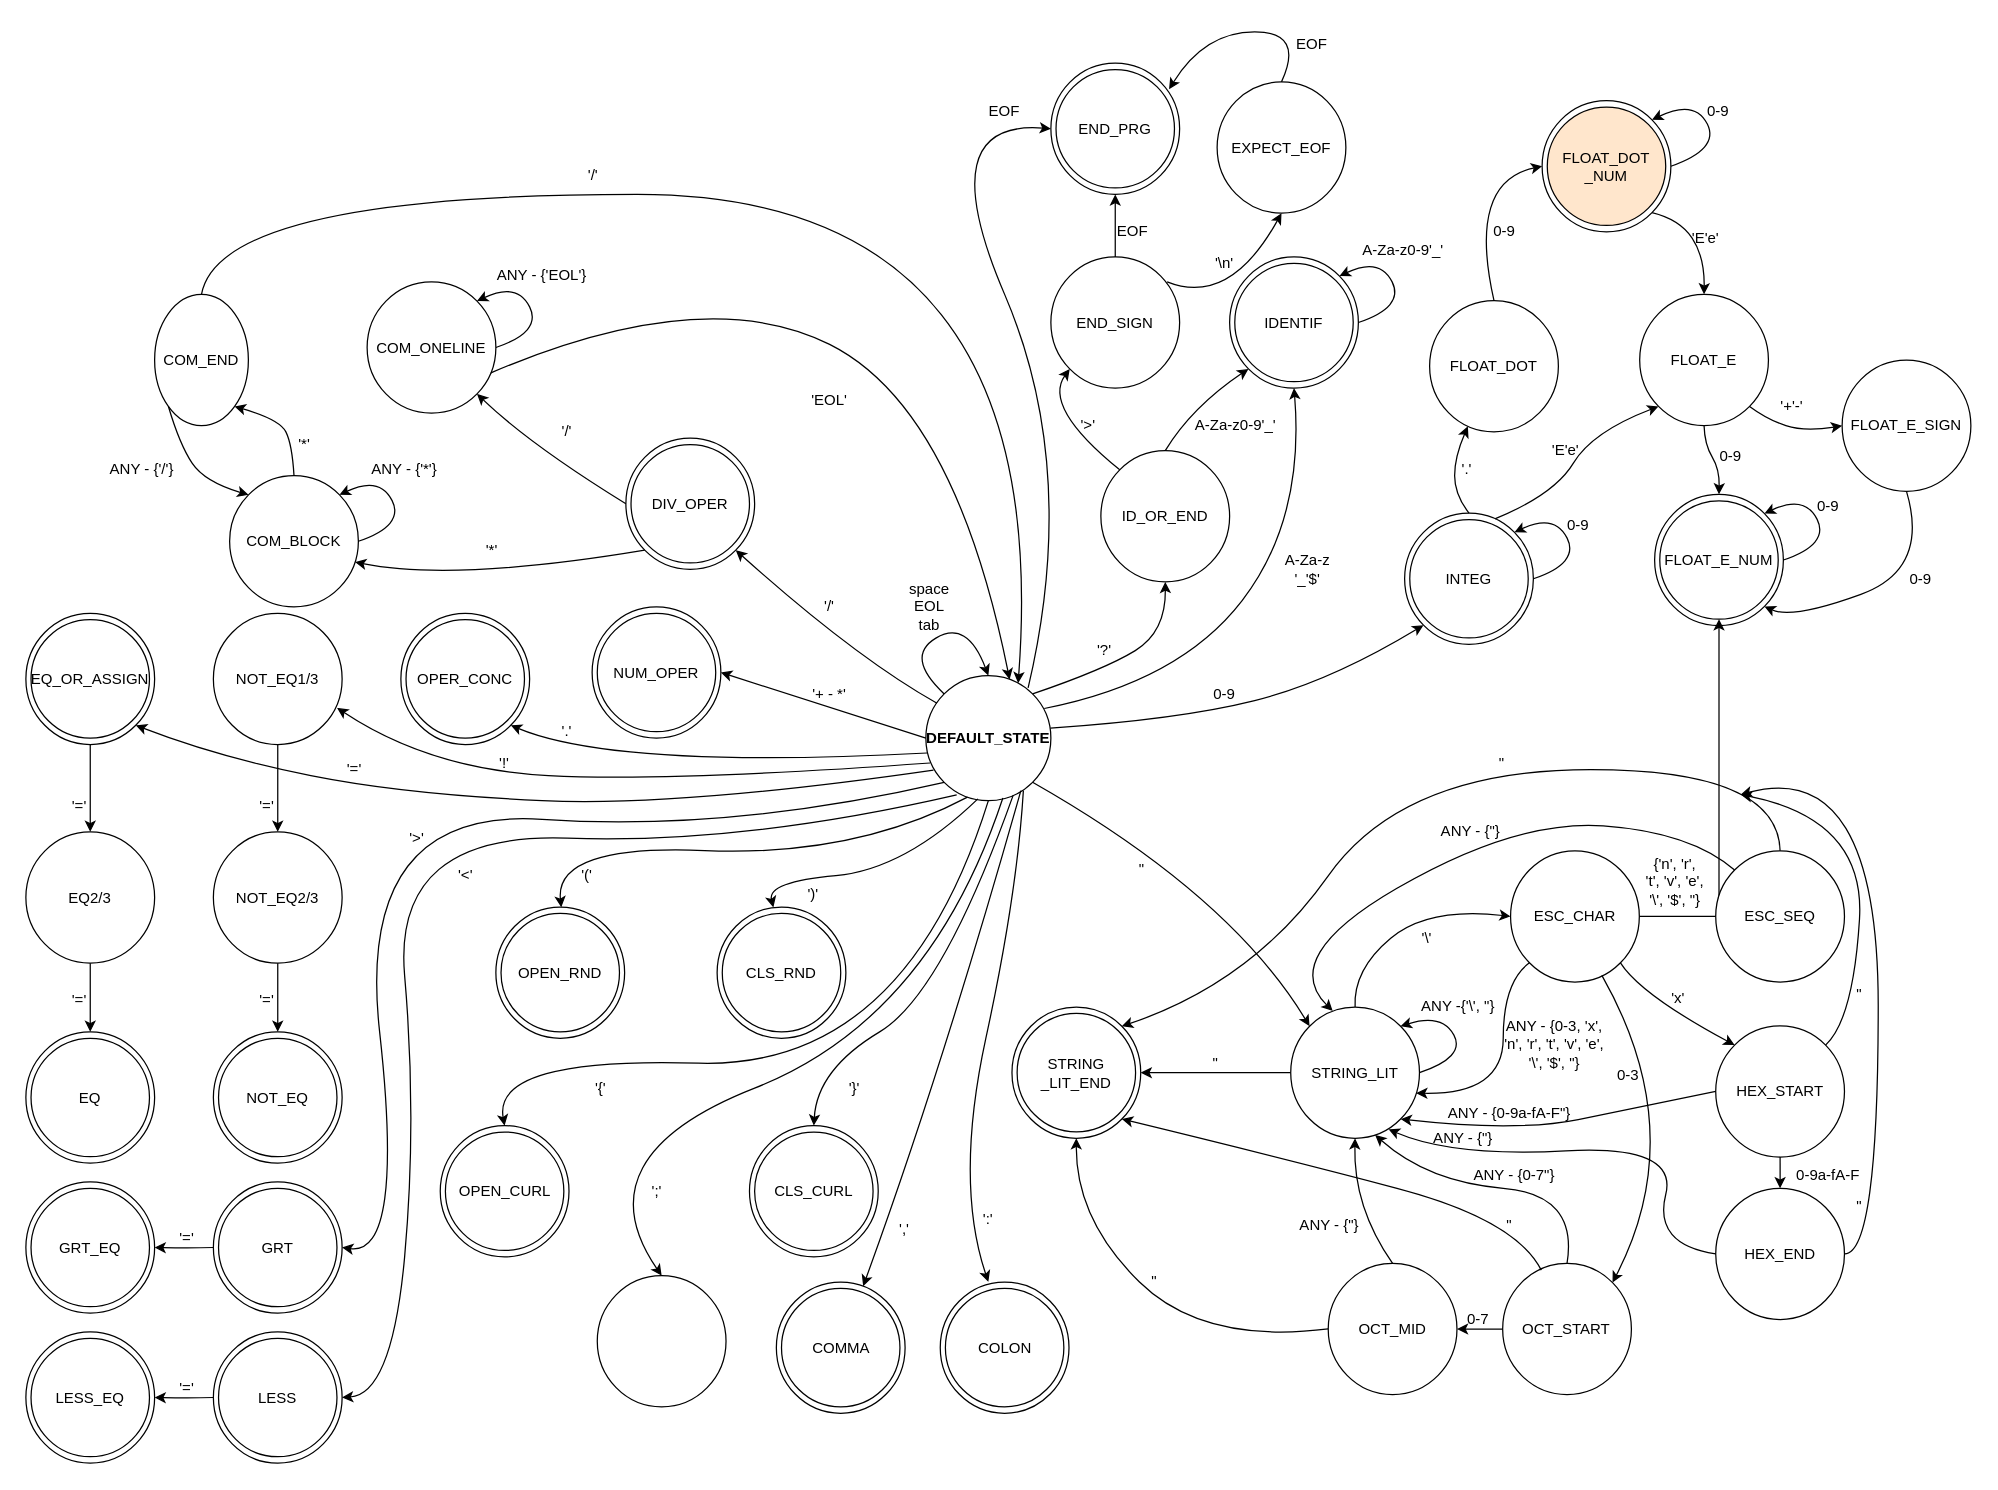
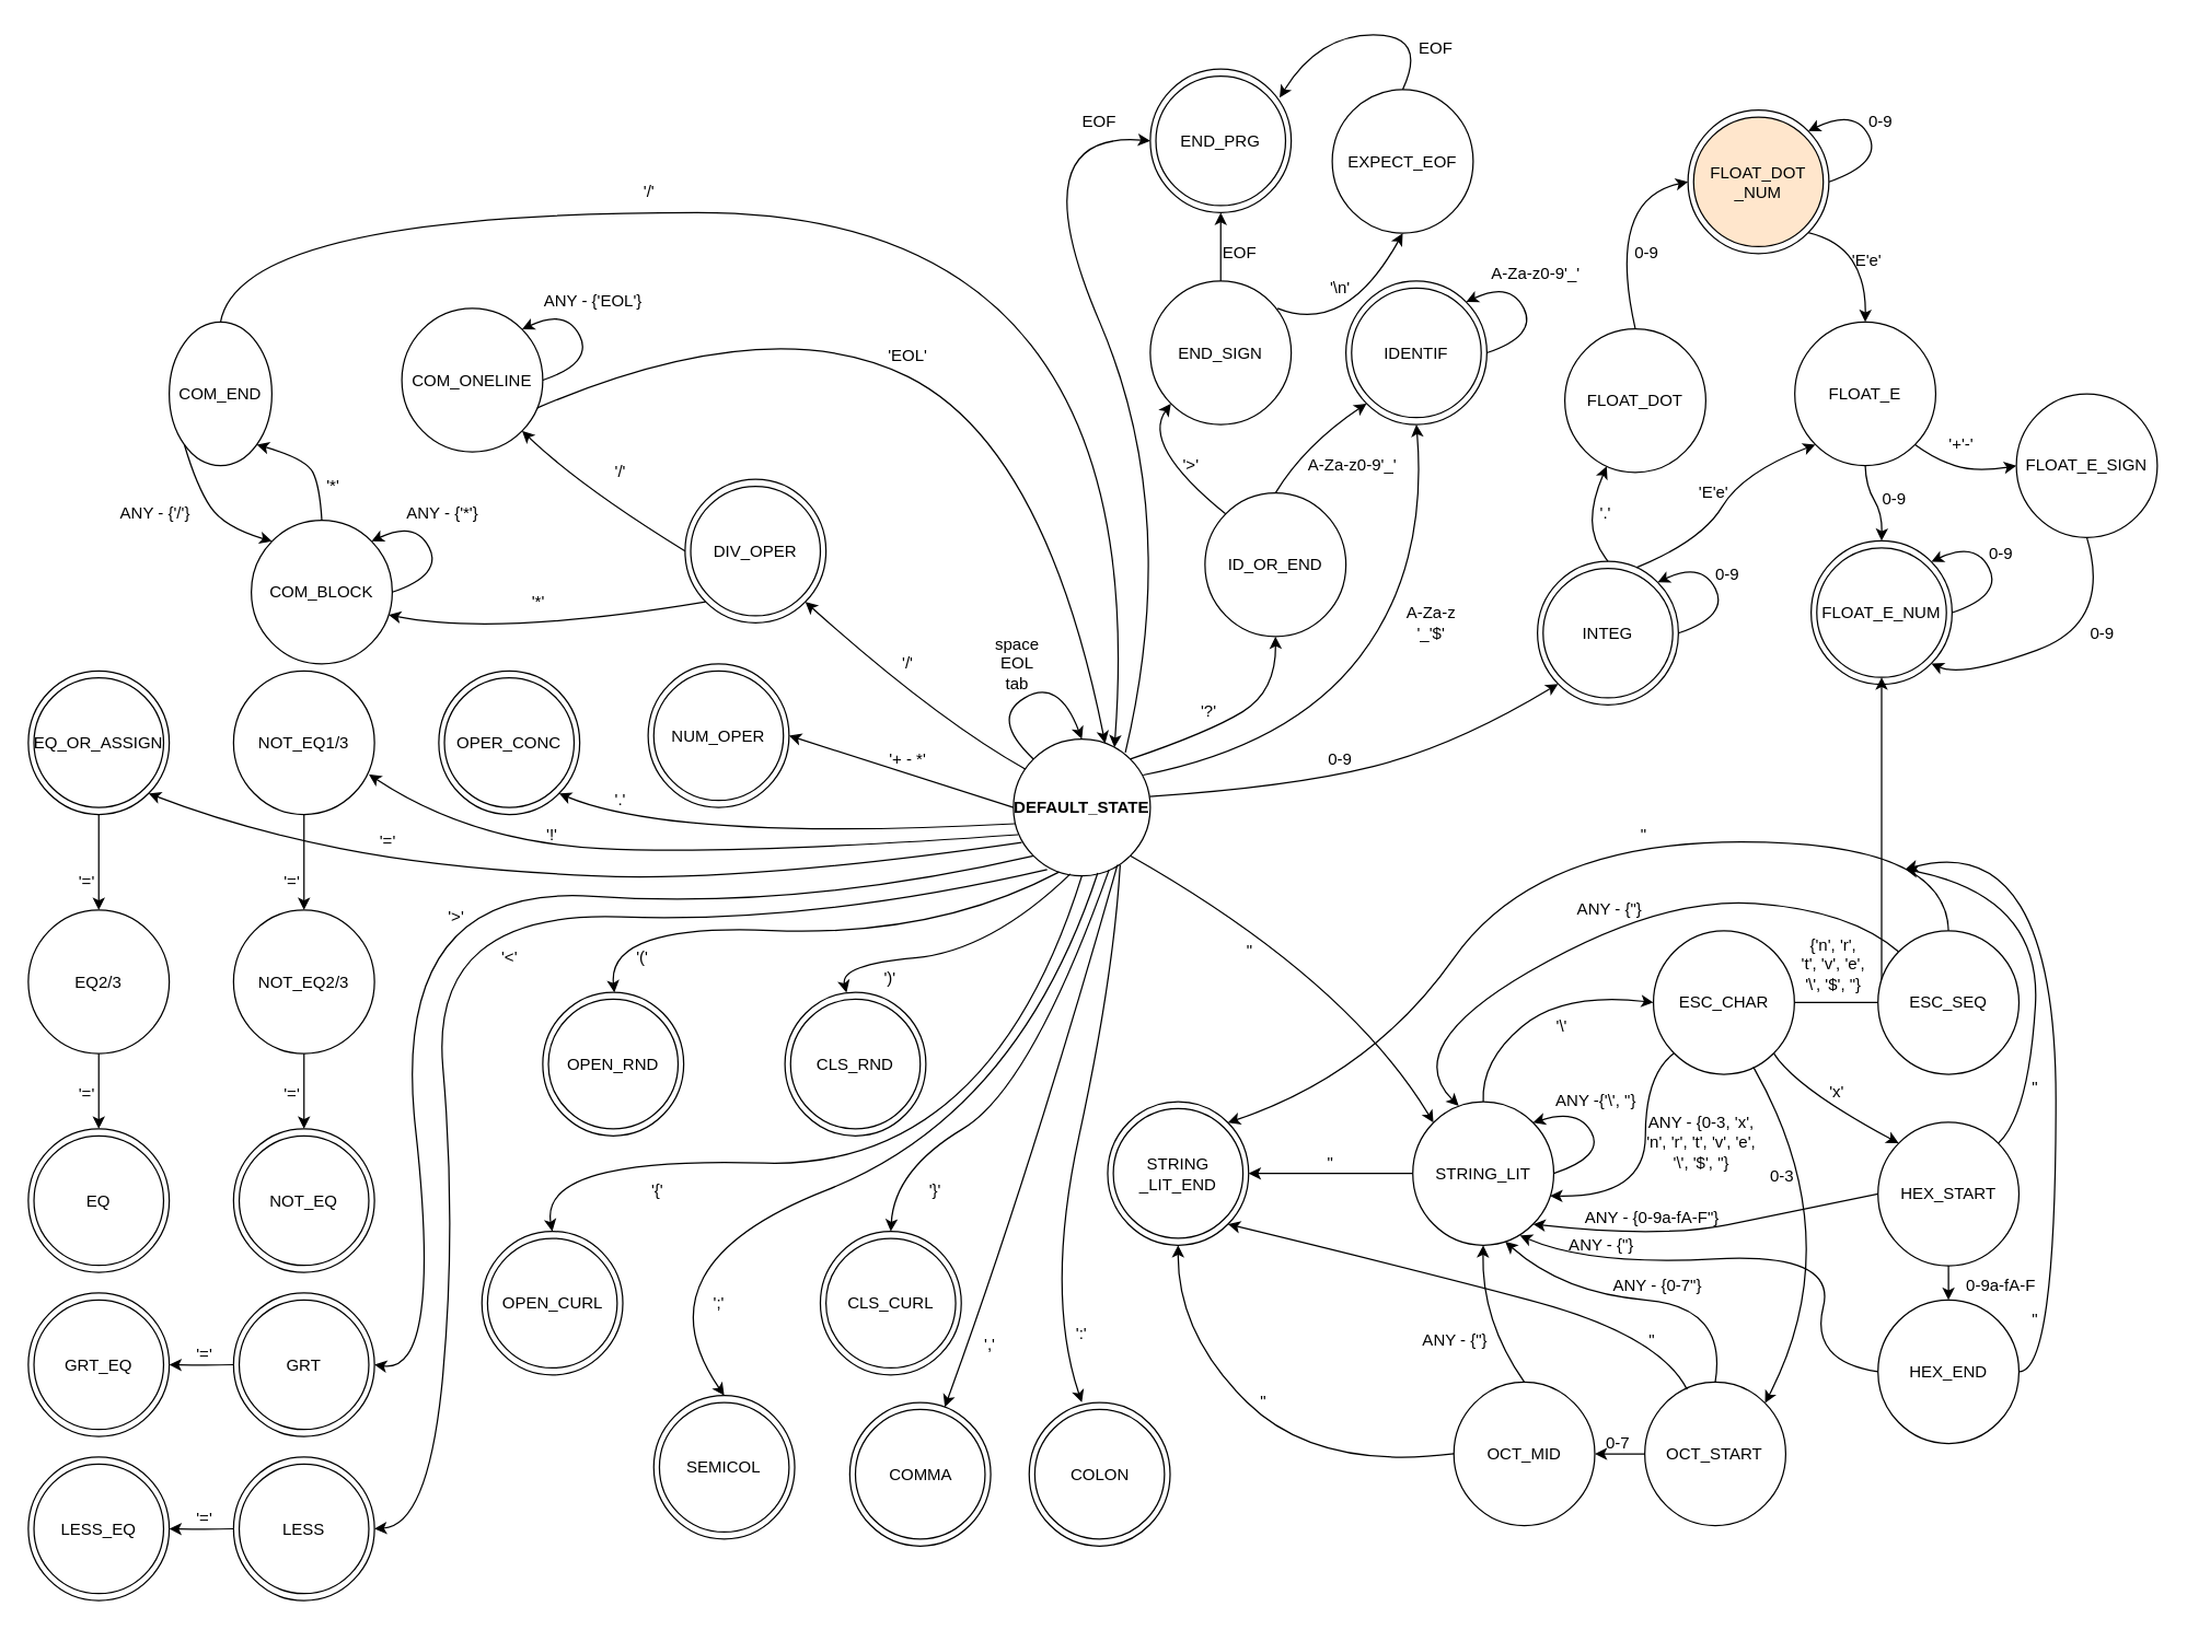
- <mxCell id="15" value="'EOL'" style="text;html=1;strokeColor=none;fillColor=none;align=center;verticalAlign=middle;whiteSpace=wrap;rounded=0;" parent="1" vertex="1"><mxGeometry x="633" y="305" width="60" height="30" as="geometry" /></mxCell>
+ <mxCell id="15" value="'EOL'" style="text;html=1;strokeColor=none;fillColor=none;align=center;verticalAlign=middle;whiteSpace=wrap;rounded=0;" parent="1" vertex="1"><mxGeometry x="633" y="245" width="60" height="30" as="geometry" /></mxCell>
+ <mxCell id="78" value="SEMICOL" style="ellipse;whiteSpace=wrap;html=1;aspect=fixed;" parent="1" vertex="1"><mxGeometry x="481.24" y="1025.12" width="94.76" height="94.76" as="geometry" /></mxCell>
